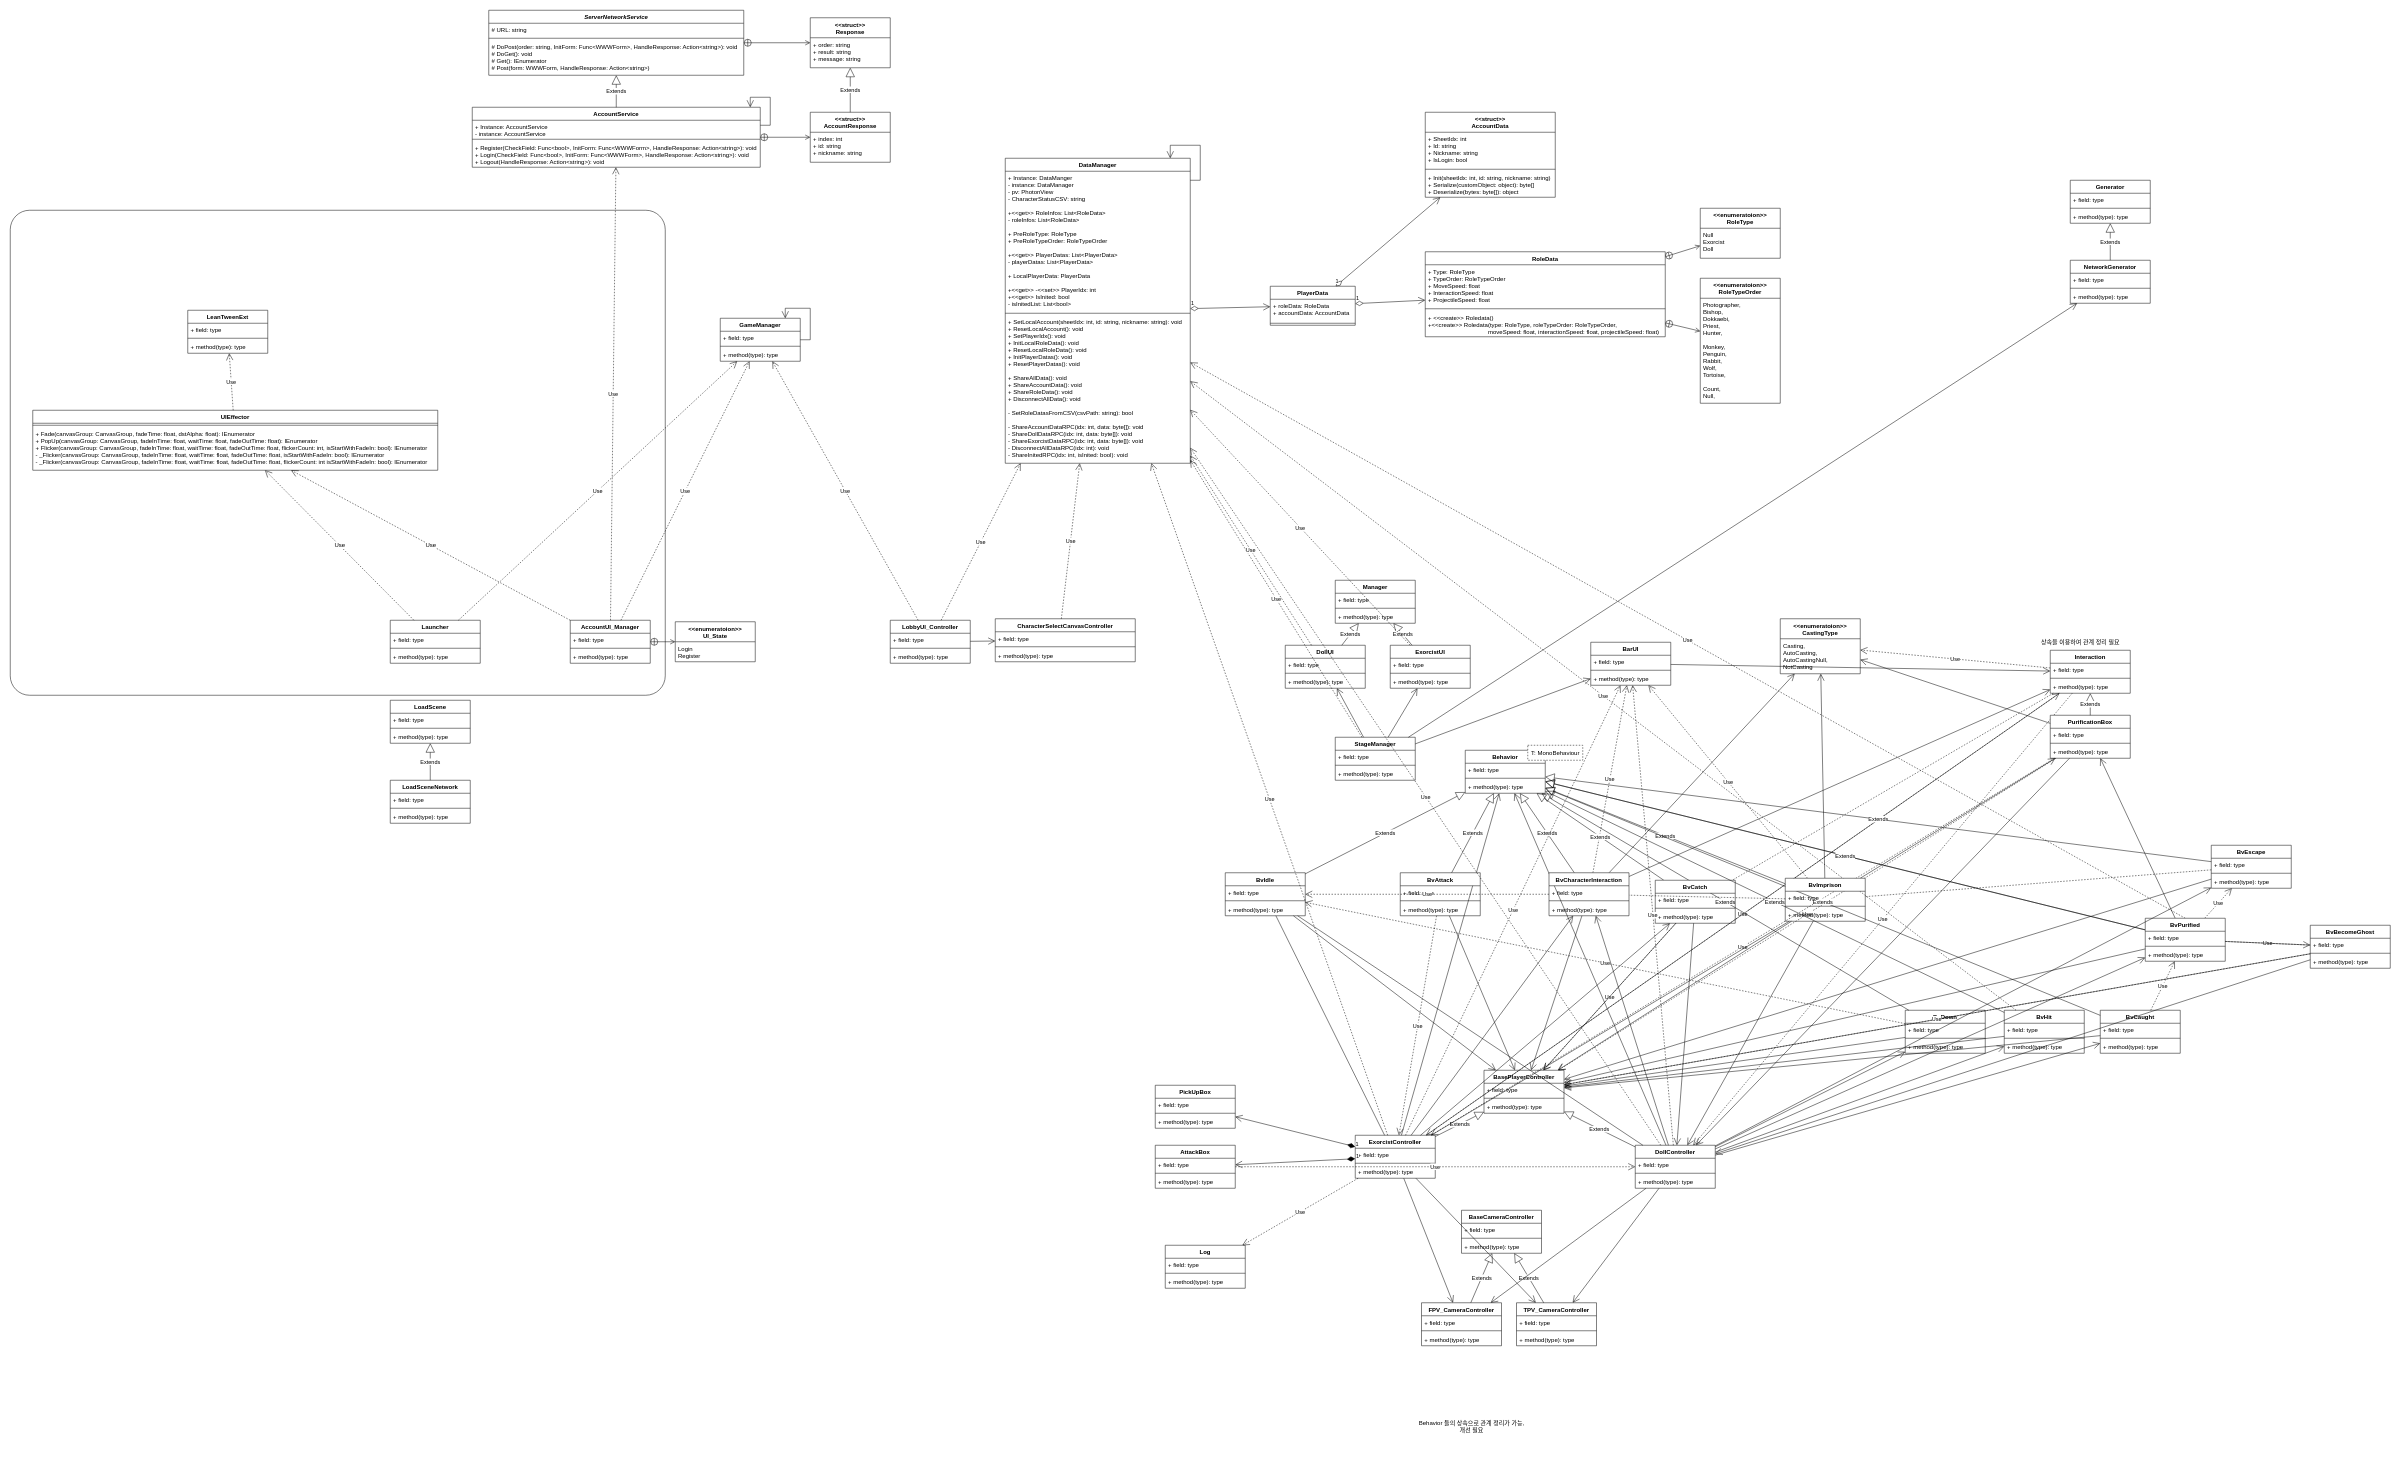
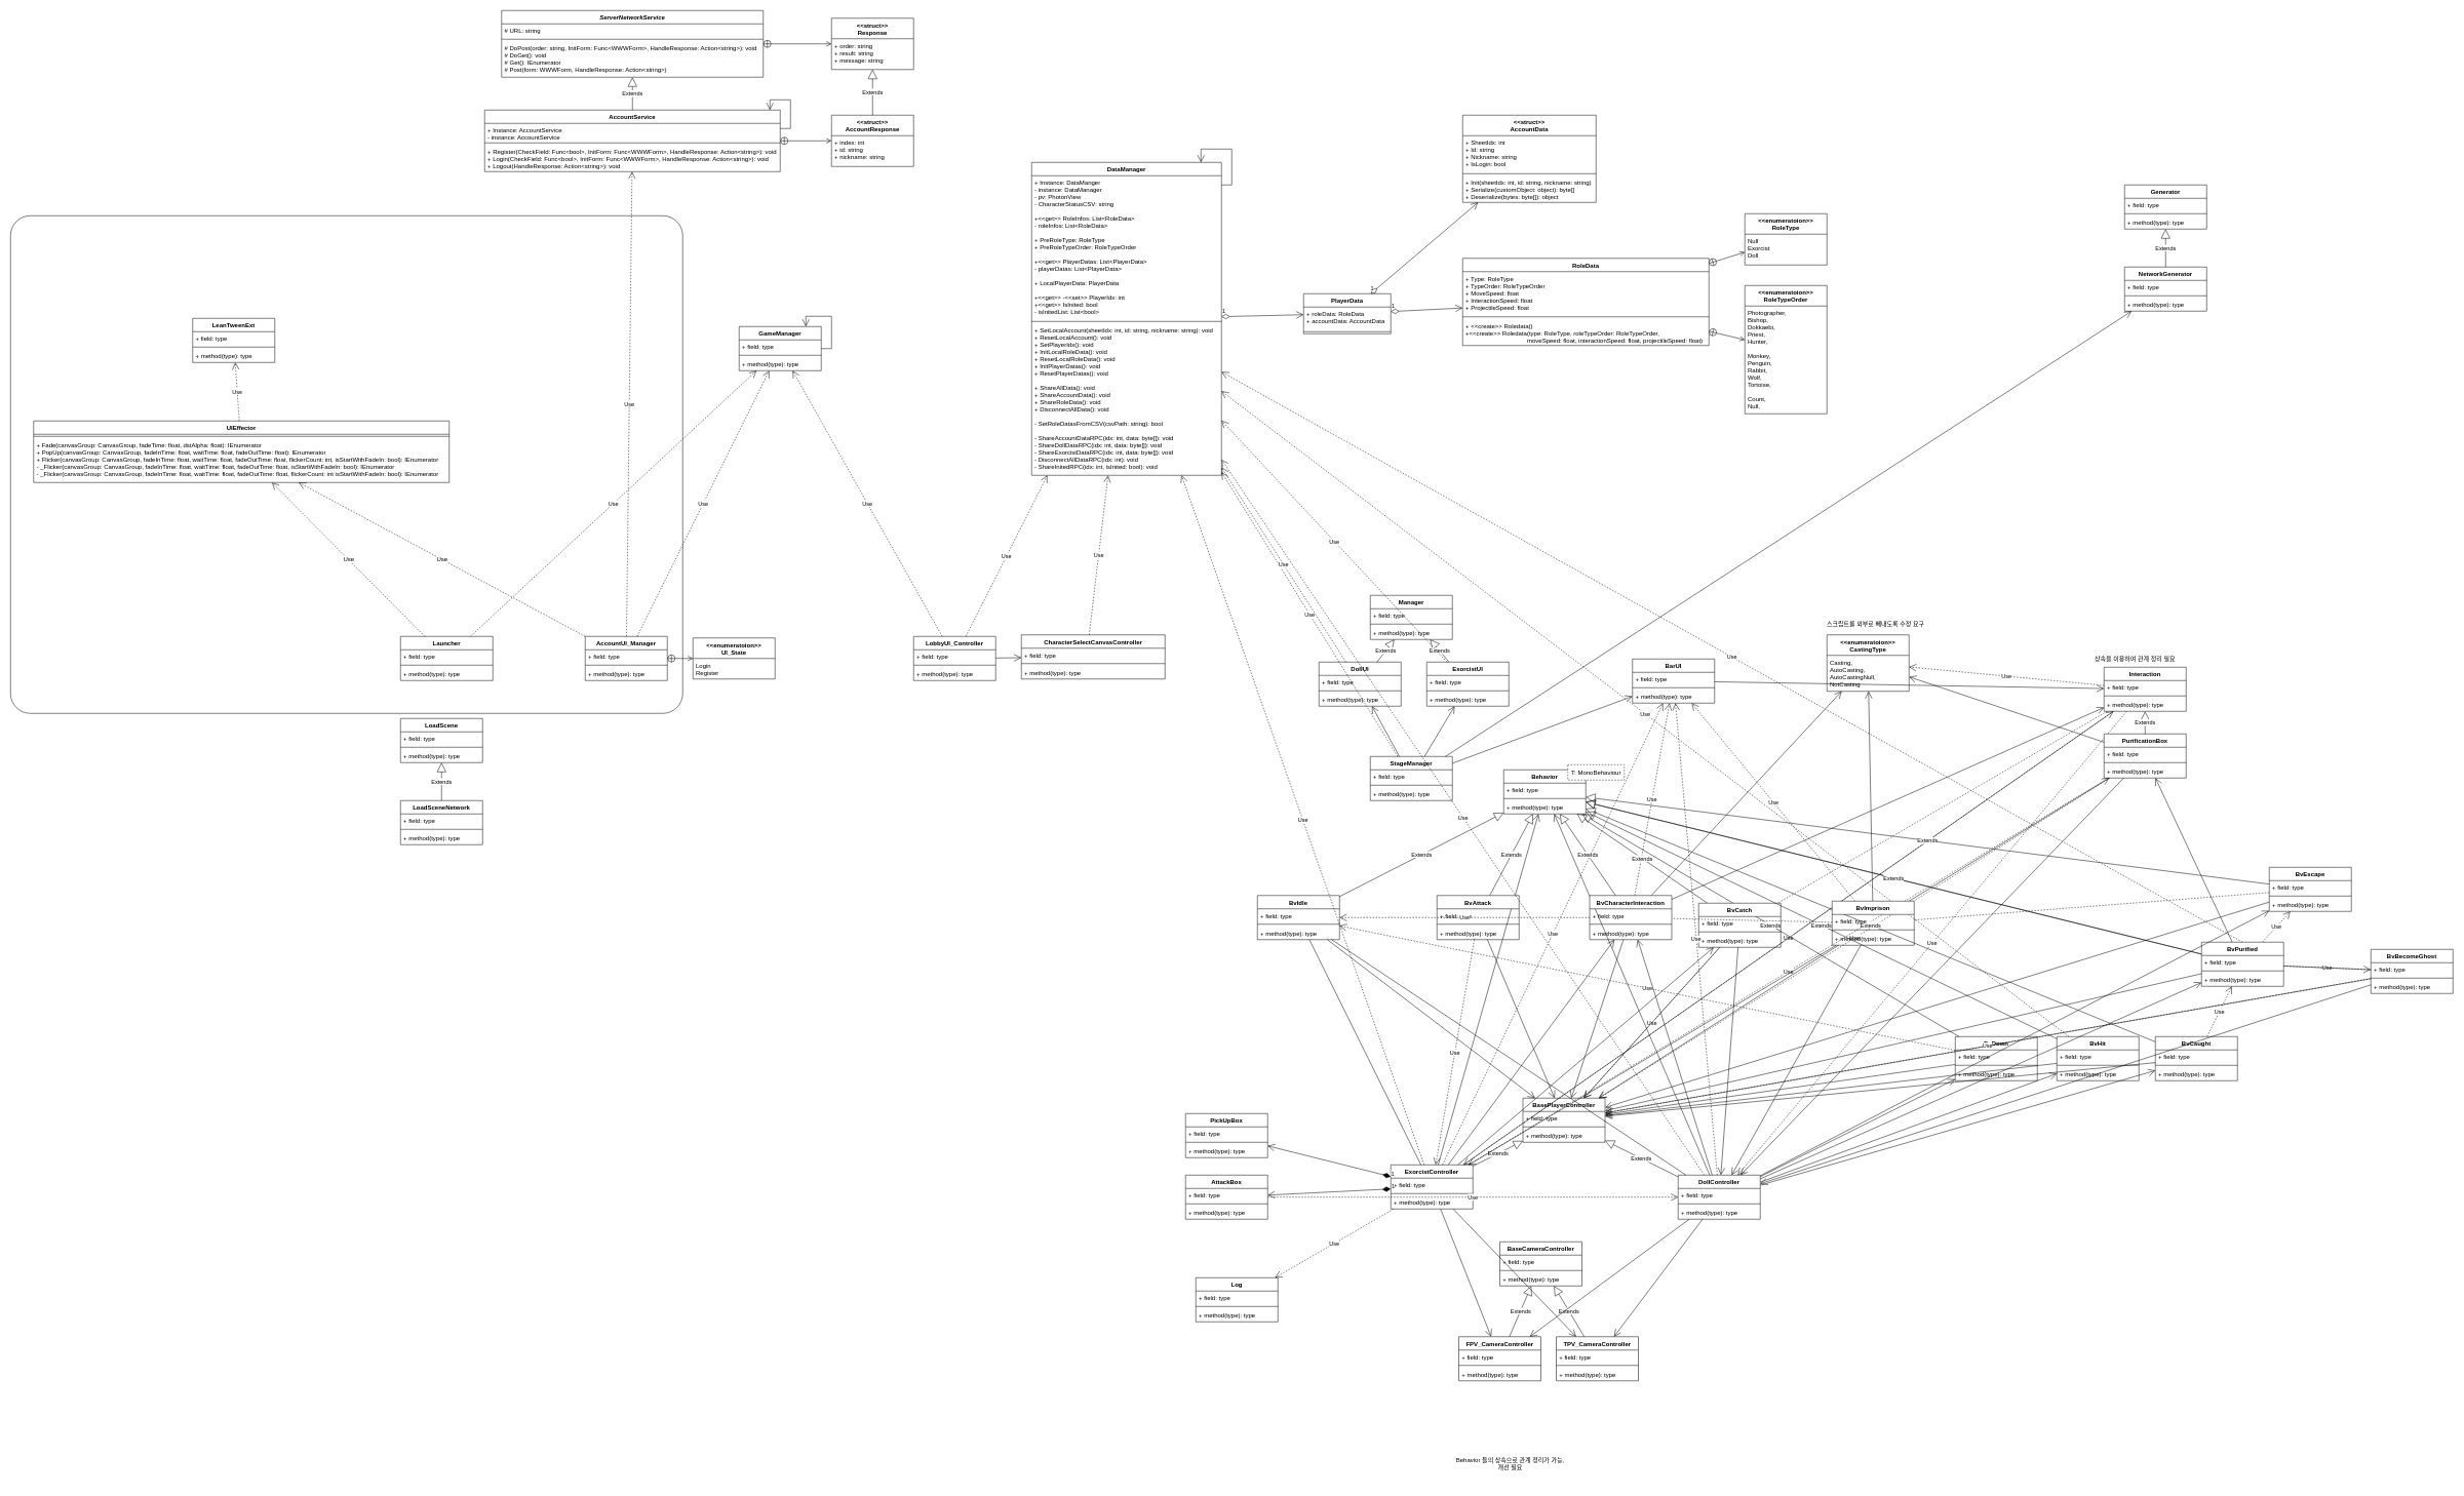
+ <mxCell id="174" value="스크립트를 외부로 빼내도록 수정 요구" style="text;html=1;strokeColor=none;fillColor=none;align=center;verticalAlign=middle;whiteSpace=wrap;rounded=0;" parent="1" vertex="1"><mxGeometry x="3550" y="1200" width="210" height="30" as="geometry" /></mxCell>
- <mxCell id="193" value="Extends" style="endArrow=block;endSize=16;endFill=0;html=1;rounded=0;" parent="1" source="310" target="150" edge="1"><mxGeometry width="160" relative="1" as="geometry"><mxPoint x="3397.5" y="1872.24" as="sourcePoint" /><mxPoint x="2950" y="1629.995" as="targetPoint" /></mxGeometry></mxCell>
